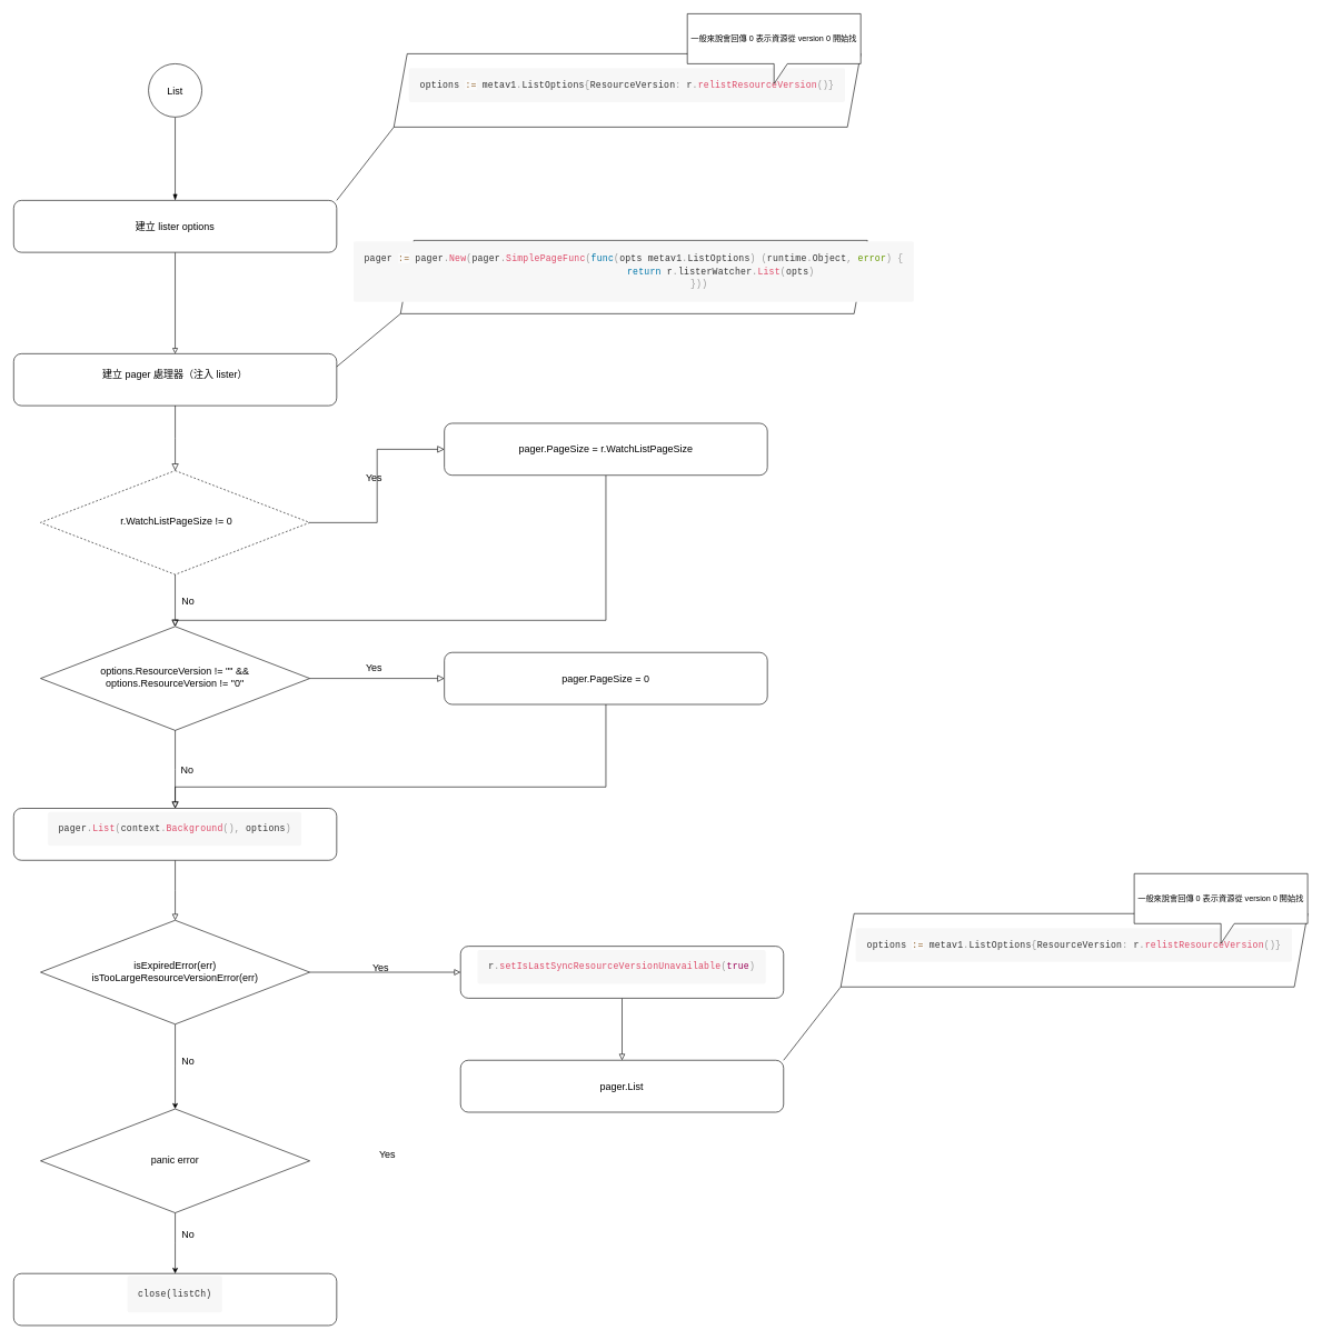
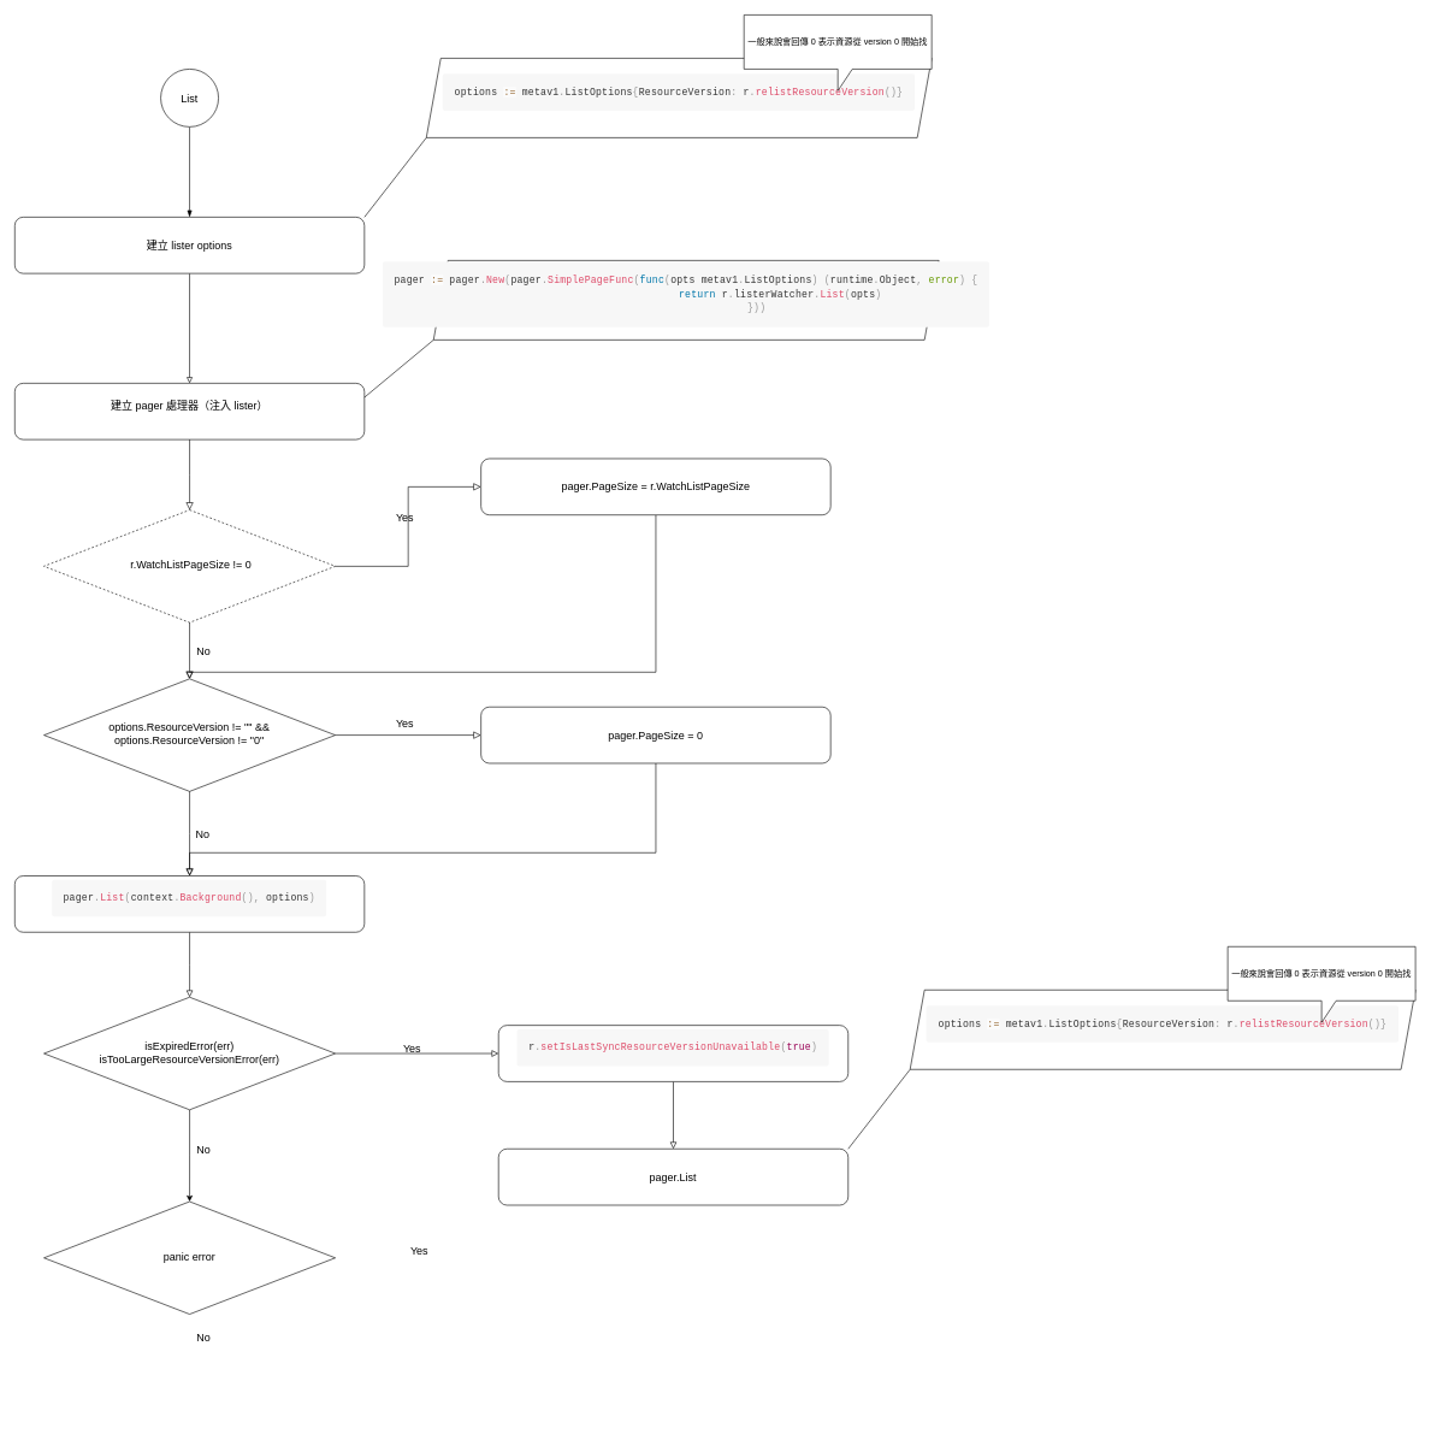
- <mxCell id="38" style="edgeStyle=orthogonalEdgeStyle;rounded=0;orthogonalLoop=1;jettySize=auto;html=1;entryX=0.5;entryY=0;entryDx=0;entryDy=0;" edge="1" parent="1" source="39" target="41"><mxGeometry relative="1" as="geometry" /></mxCell>
- <mxCell id="41" value="&lt;pre class=&quot;part&quot; style=&quot;box-sizing: border-box ; overflow: auto ; padding: 16px ; margin-top: 0px ; margin-bottom: 16px ; line-height: 1.45 ; word-break: break-all ; overflow-wrap: normal ; background-color: rgb(247 , 247 , 247) ; border-radius: 3px ; border: inherit&quot;&gt;&lt;font color=&quot;#333333&quot; face=&quot;menlo, monaco, consolas, courier new, monospace&quot;&gt;&lt;span style=&quot;font-size: 13.6px ; letter-spacing: 0.35px&quot;&gt;close(listCh)&lt;br&gt;&lt;/span&gt;&lt;/font&gt;&lt;/pre&gt;" style="rounded=1;whiteSpace=wrap;html=1;fontSize=15;glass=0;strokeWidth=1;shadow=0;" vertex="1" parent="1"><mxGeometry x="20.004" y="1909.995" width="484.286" height="77.949" as="geometry" /></mxCell>
